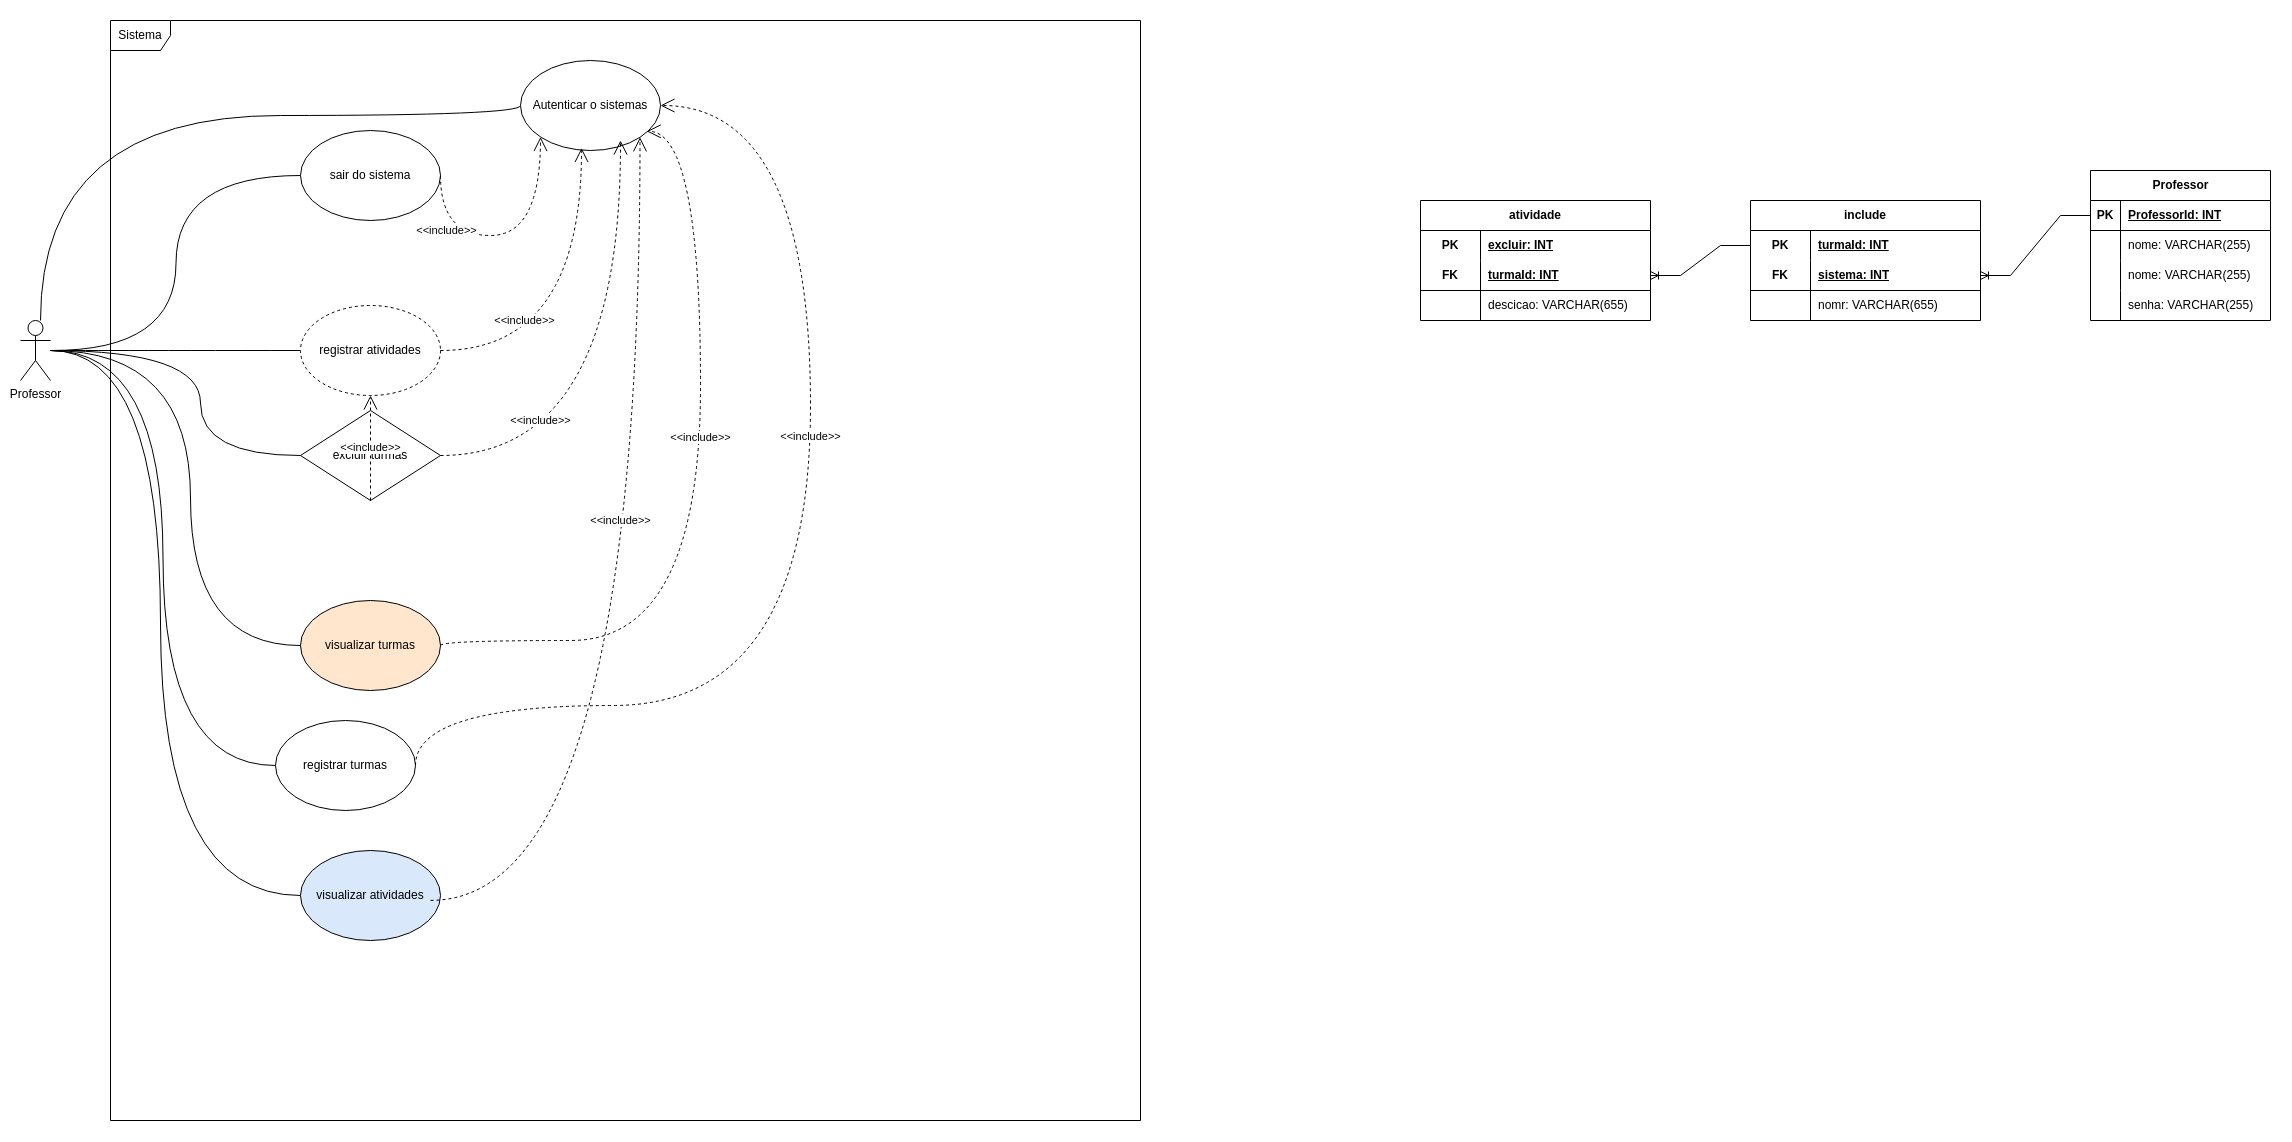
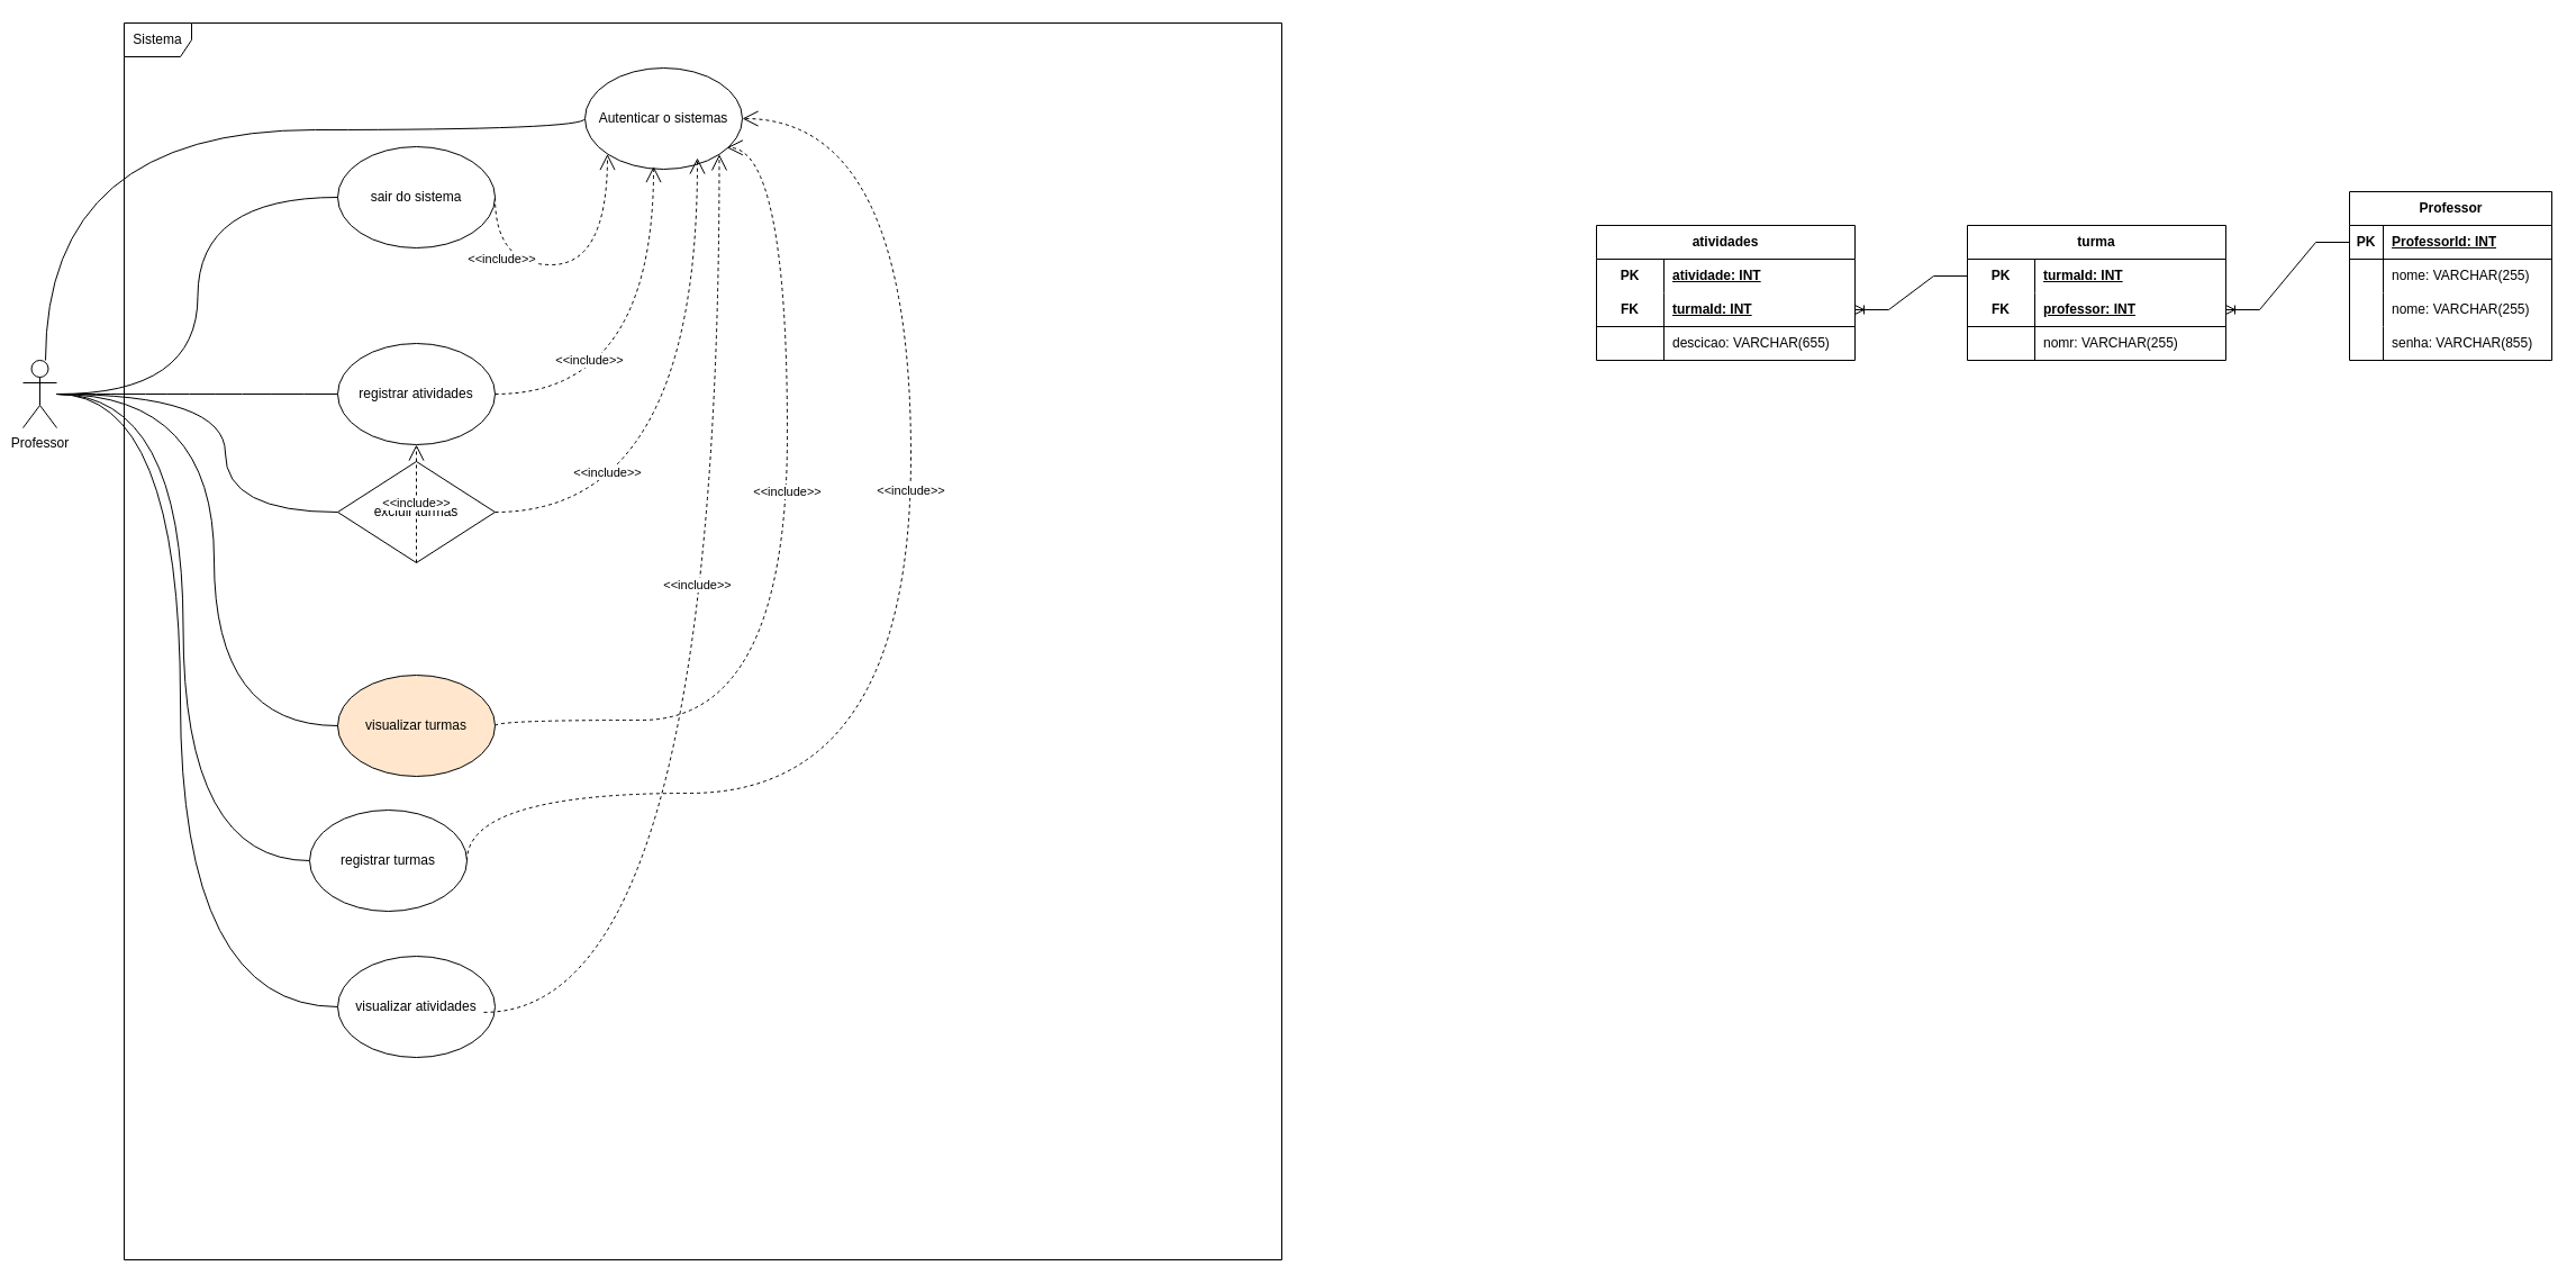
- <mxCell id="50" value="atividade" style="shape=table;startSize=30;container=1;collapsible=1;childLayout=tableLayout;fixedRows=1;rowLines=0;fontStyle=1;align=center;resizeLast=1;html=1;whiteSpace=wrap;" vertex="1" parent="1"><mxGeometry x="1420" y="200" width="230" height="120" as="geometry" /></mxCell>
+ <mxCell id="50" value="atividades" style="shape=table;startSize=30;container=1;collapsible=1;childLayout=tableLayout;fixedRows=1;rowLines=0;fontStyle=1;align=center;resizeLast=1;html=1;whiteSpace=wrap;" vertex="1" parent="1"><mxGeometry x="1420" y="200" width="230" height="120" as="geometry" /></mxCell>
- <mxCell id="40" value="include" style="shape=table;startSize=30;container=1;collapsible=1;childLayout=tableLayout;fixedRows=1;rowLines=0;fontStyle=1;align=center;resizeLast=1;html=1;whiteSpace=wrap;" vertex="1" parent="1"><mxGeometry x="1750" y="200" width="230" height="120" as="geometry" /></mxCell>
+ <mxCell id="40" value="turma" style="shape=table;startSize=30;container=1;collapsible=1;childLayout=tableLayout;fixedRows=1;rowLines=0;fontStyle=1;align=center;resizeLast=1;html=1;whiteSpace=wrap;" vertex="1" parent="1"><mxGeometry x="1750" y="200" width="230" height="120" as="geometry" /></mxCell>
- <mxCell id="53" value="excluir: INT" style="shape=partialRectangle;connectable=0;fillColor=none;top=0;left=0;bottom=0;right=0;align=left;spacingLeft=6;fontStyle=5;overflow=hidden;html=1;whiteSpace=wrap;" vertex="1" parent="51"><mxGeometry x="60" width="170" height="30" as="geometry"><mxRectangle width="170" height="30" as="alternateBounds" /></mxGeometry></mxCell>
+ <mxCell id="53" value="atividade: INT" style="shape=partialRectangle;connectable=0;fillColor=none;top=0;left=0;bottom=0;right=0;align=left;spacingLeft=6;fontStyle=5;overflow=hidden;html=1;whiteSpace=wrap;" vertex="1" parent="51"><mxGeometry x="60" width="170" height="30" as="geometry"><mxRectangle width="170" height="30" as="alternateBounds" /></mxGeometry></mxCell>
- <mxCell id="46" value="sistema: INT" style="shape=partialRectangle;connectable=0;fillColor=none;top=0;left=0;bottom=0;right=0;align=left;spacingLeft=6;fontStyle=5;overflow=hidden;html=1;whiteSpace=wrap;" vertex="1" parent="44"><mxGeometry x="60" width="170" height="30" as="geometry"><mxRectangle width="170" height="30" as="alternateBounds" /></mxGeometry></mxCell>
+ <mxCell id="46" value="professor: INT" style="shape=partialRectangle;connectable=0;fillColor=none;top=0;left=0;bottom=0;right=0;align=left;spacingLeft=6;fontStyle=5;overflow=hidden;html=1;whiteSpace=wrap;" vertex="1" parent="44"><mxGeometry x="60" width="170" height="30" as="geometry"><mxRectangle width="170" height="30" as="alternateBounds" /></mxGeometry></mxCell>
- <mxCell id="49" value="nomr: VARCHAR(655)" style="shape=partialRectangle;connectable=0;fillColor=none;top=0;left=0;bottom=0;right=0;align=left;spacingLeft=6;overflow=hidden;html=1;whiteSpace=wrap;" vertex="1" parent="47"><mxGeometry x="60" width="170" height="30" as="geometry"><mxRectangle width="170" height="30" as="alternateBounds" /></mxGeometry></mxCell>
+ <mxCell id="49" value="nomr: VARCHAR(255)" style="shape=partialRectangle;connectable=0;fillColor=none;top=0;left=0;bottom=0;right=0;align=left;spacingLeft=6;overflow=hidden;html=1;whiteSpace=wrap;" vertex="1" parent="47"><mxGeometry x="60" width="170" height="30" as="geometry"><mxRectangle width="170" height="30" as="alternateBounds" /></mxGeometry></mxCell>
- <mxCell id="37" value="senha: VARCHAR(255)" style="shape=partialRectangle;connectable=0;fillColor=none;top=0;left=0;bottom=0;right=0;align=left;spacingLeft=6;overflow=hidden;whiteSpace=wrap;html=1;" vertex="1" parent="35"><mxGeometry x="30" width="150" height="30" as="geometry"><mxRectangle width="150" height="30" as="alternateBounds" /></mxGeometry></mxCell>
+ <mxCell id="37" value="senha: VARCHAR(855)" style="shape=partialRectangle;connectable=0;fillColor=none;top=0;left=0;bottom=0;right=0;align=left;spacingLeft=6;overflow=hidden;whiteSpace=wrap;html=1;" vertex="1" parent="35"><mxGeometry x="30" width="150" height="30" as="geometry"><mxRectangle width="150" height="30" as="alternateBounds" /></mxGeometry></mxCell>
- <mxCell id="11" value="registrar atividades" style="ellipse;whiteSpace=wrap;html=1;dashed=1;" vertex="1" parent="1"><mxGeometry x="300" y="305" width="140" height="90" as="geometry" /></mxCell>
+ <mxCell id="11" value="registrar atividades" style="ellipse;whiteSpace=wrap;html=1;" vertex="1" parent="1"><mxGeometry x="300" y="305" width="140" height="90" as="geometry" /></mxCell>
- <mxCell id="15" value="visualizar atividades" style="ellipse;whiteSpace=wrap;html=1;fillColor=#dae8fc;" vertex="1" parent="1"><mxGeometry x="300" y="850" width="140" height="90" as="geometry" /></mxCell>
+ <mxCell id="15" value="visualizar atividades" style="ellipse;whiteSpace=wrap;html=1;" vertex="1" parent="1"><mxGeometry x="300" y="850" width="140" height="90" as="geometry" /></mxCell>
